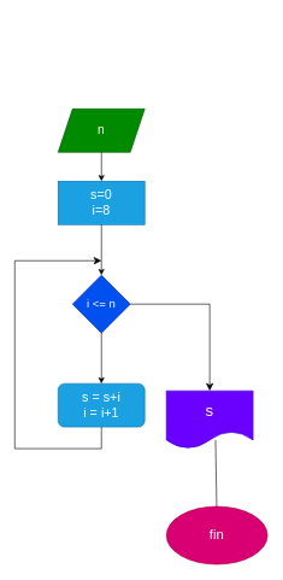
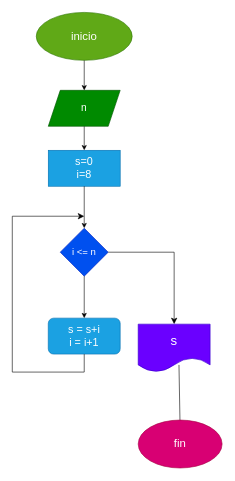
+ <mxCell id="2" value="&lt;font style=&quot;font-size: 19px;&quot;&gt;inicio&lt;/font&gt;" style="ellipse;whiteSpace=wrap;html=1;fillColor=#60a917;fontColor=#ffffff;strokeColor=#2D7600;" vertex="1" parent="1"><mxGeometry x="60" y="20" width="160" height="80" as="geometry" /></mxCell>
+ <mxCell id="3" value="" style="edgeStyle=none;orthogonalLoop=1;jettySize=auto;html=1;exitX=0.5;exitY=1;exitDx=0;exitDy=0;entryX=0.5;entryY=0;entryDx=0;entryDy=0;" edge="1" parent="1" source="2" target="4"><mxGeometry width="100" relative="1" as="geometry"><mxPoint x="110" y="220" as="sourcePoint" /><mxPoint x="140" y="140" as="targetPoint" /><Array as="points" /></mxGeometry></mxCell>
